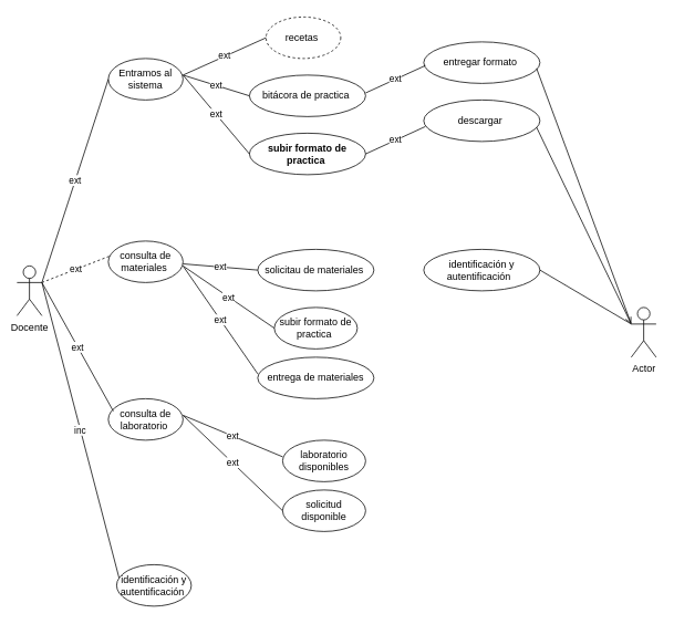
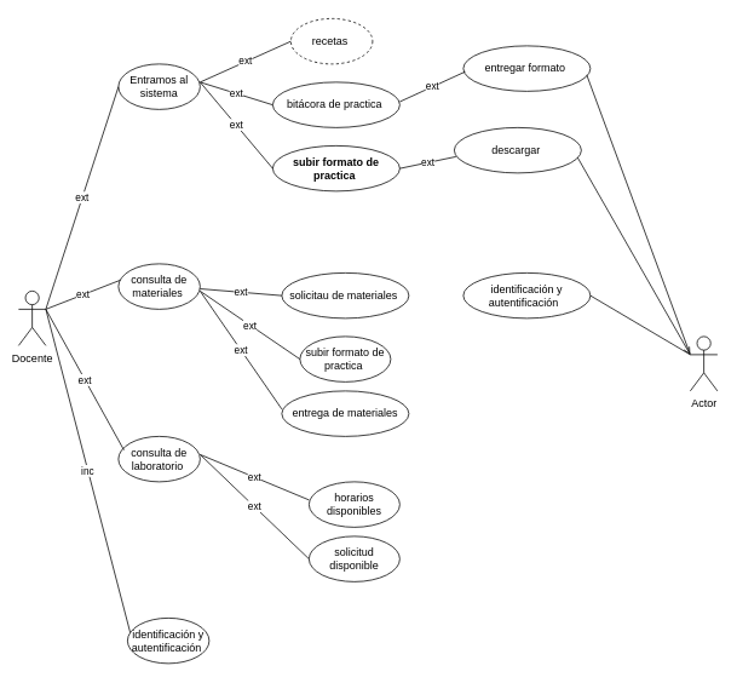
- <mxCell id="28" value="descargar&amp;nbsp;" style="ellipse;whiteSpace=wrap;html=1;" vertex="1" parent="1"><mxGeometry x="510" y="120" width="140" height="50" as="geometry" /></mxCell>
+ <mxCell id="28" value="descargar&amp;nbsp;" style="ellipse;whiteSpace=wrap;html=1;" vertex="1" parent="1"><mxGeometry x="500" y="140" width="140" height="50" as="geometry" /></mxCell>
- <mxCell id="10" value="ext" style="endArrow=none;html=1;rounded=0;entryX=0.022;entryY=0.36;entryDx=0;entryDy=0;exitX=1;exitY=0.333;exitDx=0;exitDy=0;exitPerimeter=0;entryPerimeter=0;dashed=1;" edge="1" parent="1" source="2" target="5"><mxGeometry relative="1" as="geometry"><mxPoint x="90" y="380" as="sourcePoint" /><mxPoint x="170" y="370" as="targetPoint" /><Array as="points" /></mxGeometry></mxCell>
+ <mxCell id="10" value="ext" style="endArrow=none;html=1;rounded=0;entryX=0.022;entryY=0.36;entryDx=0;entryDy=0;exitX=1;exitY=0.333;exitDx=0;exitDy=0;exitPerimeter=0;entryPerimeter=0;" edge="1" parent="1" source="2" target="5"><mxGeometry relative="1" as="geometry"><mxPoint x="90" y="380" as="sourcePoint" /><mxPoint x="170" y="370" as="targetPoint" /><Array as="points" /></mxGeometry></mxCell>
- <mxCell id="17" value="laboratorio disponibles" style="ellipse;whiteSpace=wrap;html=1;" vertex="1" parent="1"><mxGeometry x="340" y="530" width="100" height="50" as="geometry" /></mxCell>
+ <mxCell id="17" value="horarios disponibles" style="ellipse;whiteSpace=wrap;html=1;" vertex="1" parent="1"><mxGeometry x="340" y="530" width="100" height="50" as="geometry" /></mxCell>
